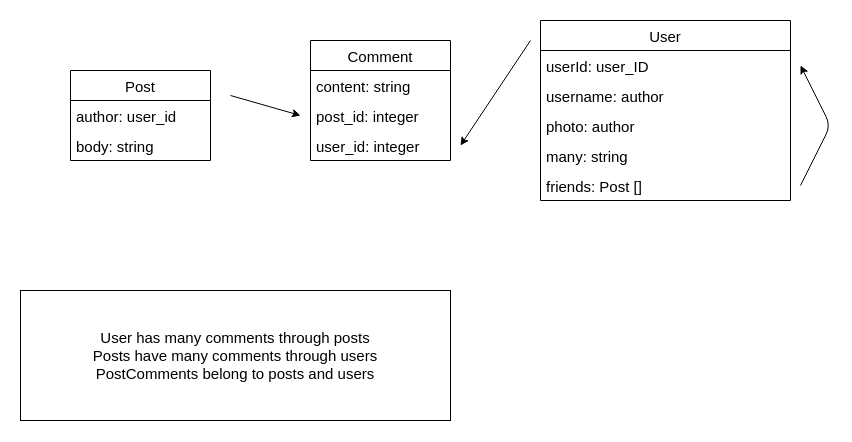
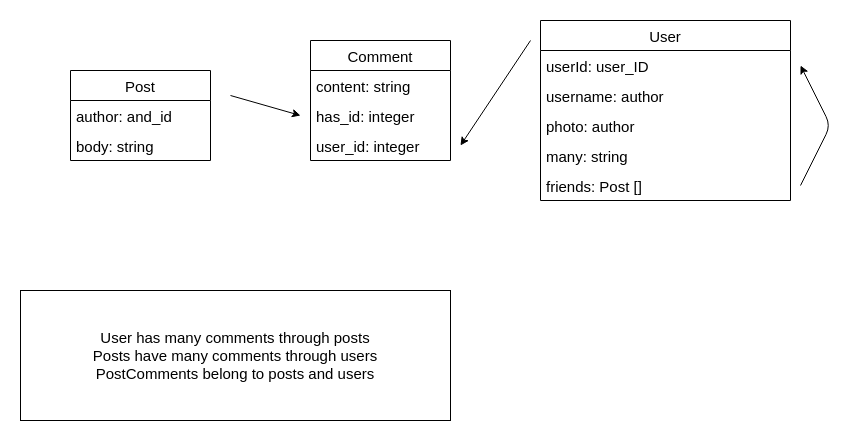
- <mxCell id="9" value="author: user_id" style="text;strokeColor=none;fillColor=none;align=left;verticalAlign=middle;spacingLeft=4;spacingRight=4;overflow=hidden;points=[[0,0.5],[1,0.5]];portConstraint=eastwest;rotatable=0;fontSize=15;" vertex="1" parent="8"><mxGeometry y="30" width="140" height="30" as="geometry" /></mxCell>
+ <mxCell id="9" value="author: and_id" style="text;strokeColor=none;fillColor=none;align=left;verticalAlign=middle;spacingLeft=4;spacingRight=4;overflow=hidden;points=[[0,0.5],[1,0.5]];portConstraint=eastwest;rotatable=0;fontSize=15;" vertex="1" parent="8"><mxGeometry y="30" width="140" height="30" as="geometry" /></mxCell>
- <mxCell id="15" value="post_id: integer" style="text;strokeColor=none;fillColor=none;align=left;verticalAlign=middle;spacingLeft=4;spacingRight=4;overflow=hidden;points=[[0,0.5],[1,0.5]];portConstraint=eastwest;rotatable=0;fontSize=15;" vertex="1" parent="13"><mxGeometry y="60" width="140" height="30" as="geometry" /></mxCell>
+ <mxCell id="15" value="has_id: integer" style="text;strokeColor=none;fillColor=none;align=left;verticalAlign=middle;spacingLeft=4;spacingRight=4;overflow=hidden;points=[[0,0.5],[1,0.5]];portConstraint=eastwest;rotatable=0;fontSize=15;" vertex="1" parent="13"><mxGeometry y="60" width="140" height="30" as="geometry" /></mxCell>
